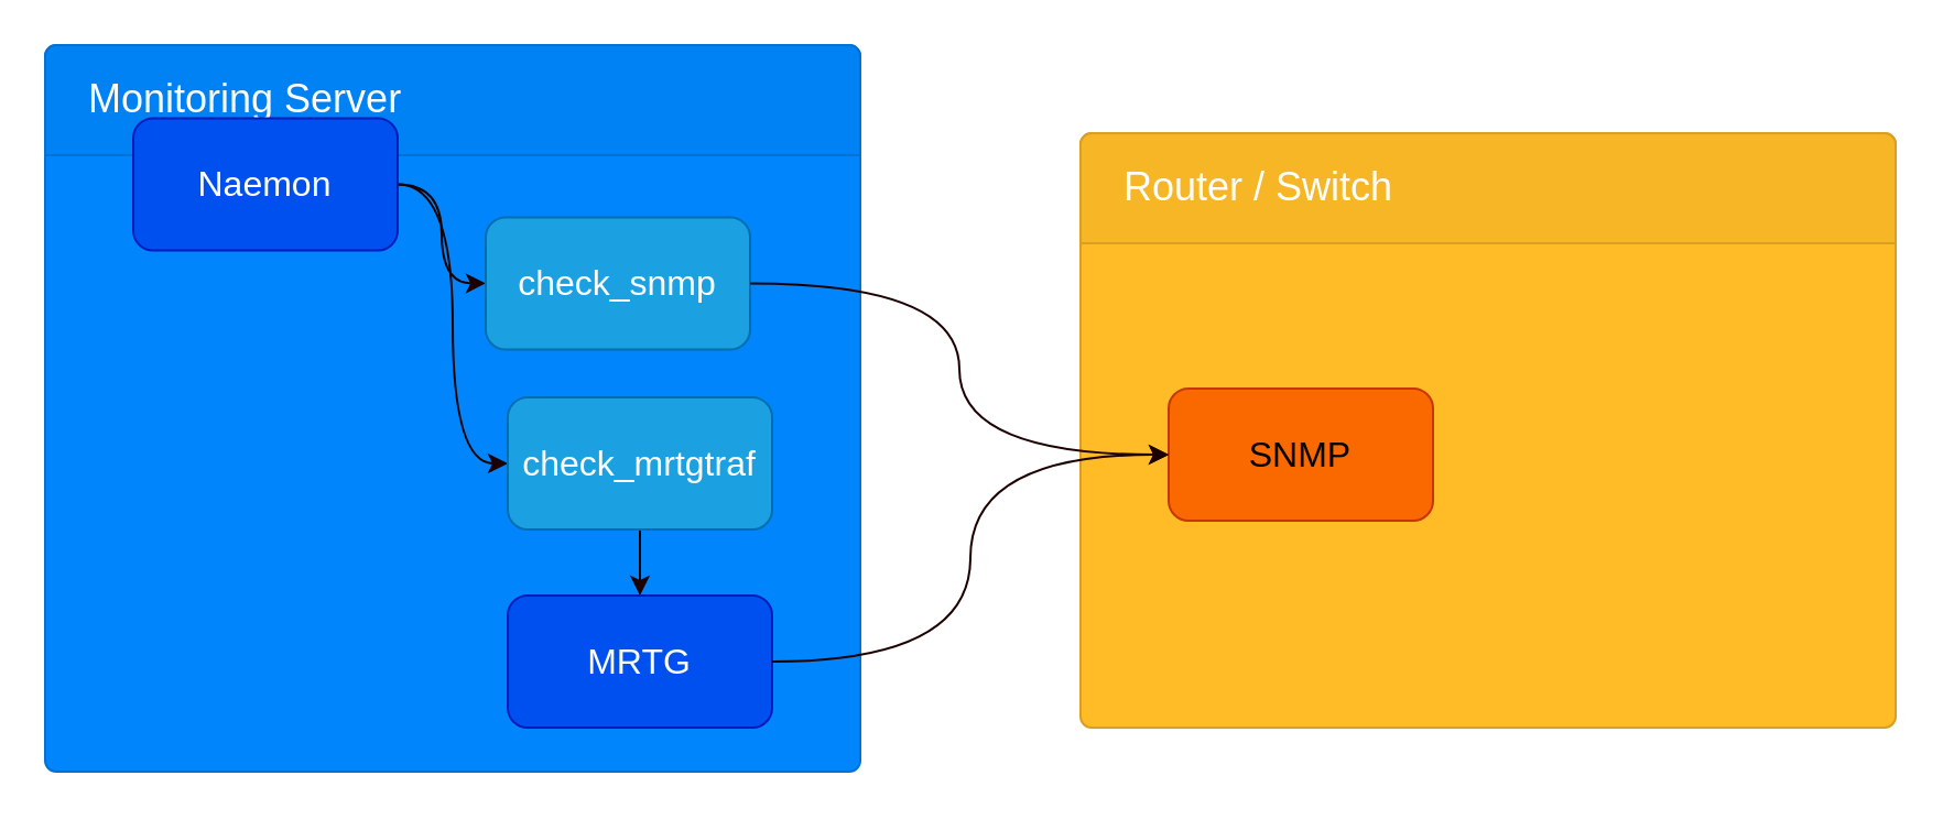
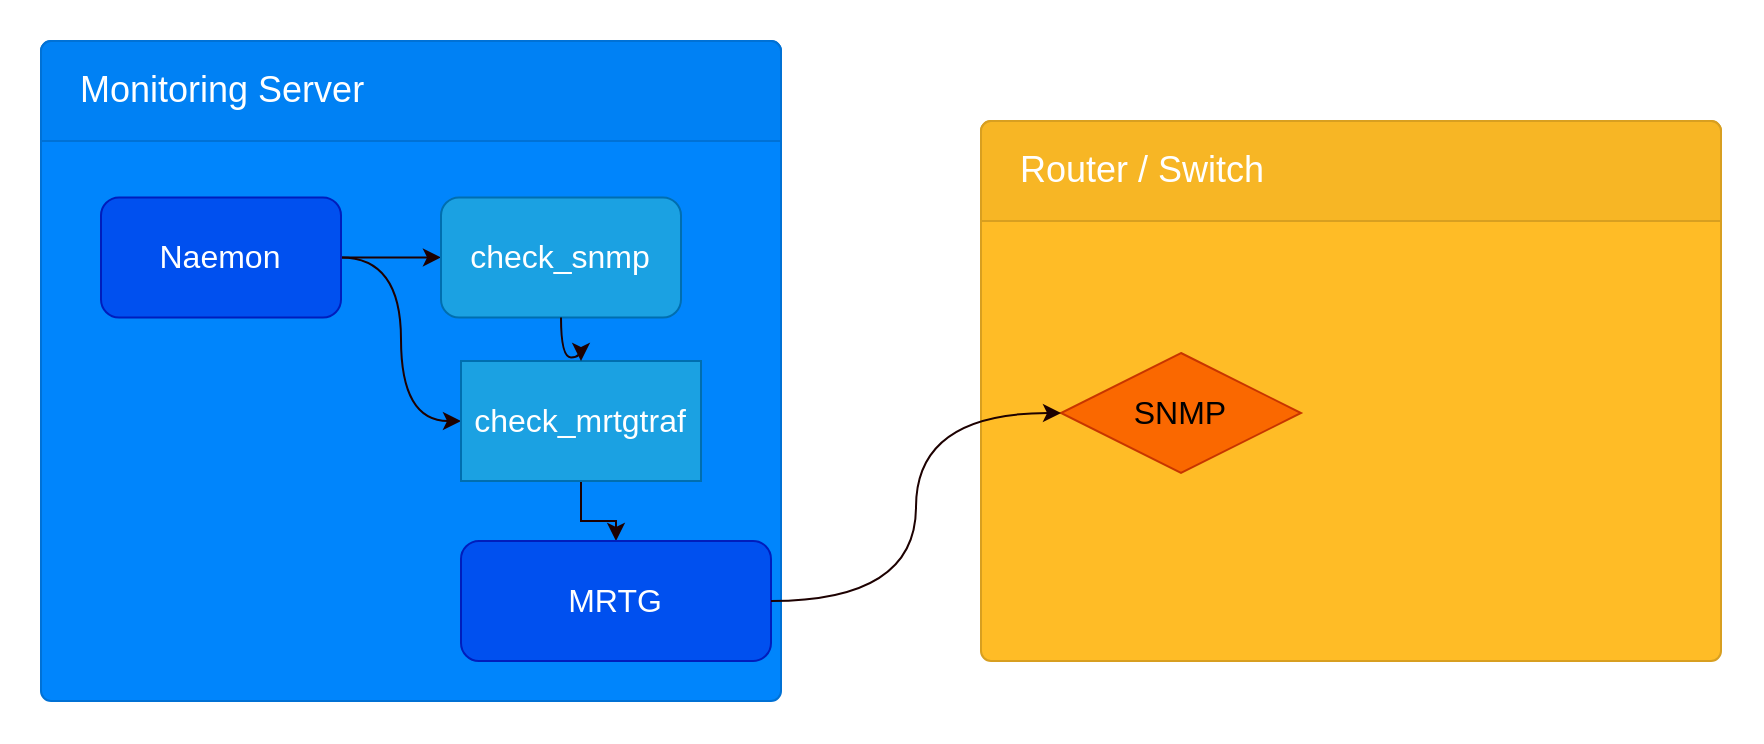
- <mxCell id="6" value="&lt;font style=&quot;font-size: 16px;&quot;&gt;Naemon&lt;/font&gt;" style="rounded=1;whiteSpace=wrap;html=1;fillColor=#0050ef;fontColor=#ffffff;strokeColor=#001DBC;fontSize=16;" parent="2" vertex="1"><mxGeometry x="40" y="33.222" width="120" height="60" as="geometry" /></mxCell>
+ <mxCell id="6" value="&lt;font style=&quot;font-size: 16px;&quot;&gt;Naemon&lt;/font&gt;" style="rounded=1;whiteSpace=wrap;html=1;fillColor=#0050ef;fontColor=#ffffff;strokeColor=#001DBC;fontSize=16;" parent="2" vertex="1"><mxGeometry x="30" y="78.222" width="120" height="60" as="geometry" /></mxCell>
- <mxCell id="14" style="edgeStyle=orthogonalEdgeStyle;rounded=0;orthogonalLoop=1;jettySize=auto;html=1;entryX=0;entryY=0.5;entryDx=0;entryDy=0;curved=1;strokeColor=#1D0101;" parent="1" source="7" target="13" edge="1"><mxGeometry relative="1" as="geometry" /></mxCell>
+ <mxCell id="14" style="edgeStyle=orthogonalEdgeStyle;rounded=0;orthogonalLoop=1;jettySize=auto;html=1;curved=1;strokeColor=#1D0101;" parent="1" source="7" target="9" edge="1"><mxGeometry relative="1" as="geometry" /></mxCell>
- <mxCell id="13" value="&lt;font style=&quot;font-size: 16px;&quot;&gt;SNMP&lt;/font&gt;" style="rounded=1;whiteSpace=wrap;html=1;fillColor=#fa6800;fontColor=#000000;strokeColor=#C73500;fontSize=16;" parent="11" vertex="1"><mxGeometry x="40.005" y="116" width="120" height="60" as="geometry" /></mxCell>
+ <mxCell id="13" value="&lt;font style=&quot;font-size: 16px;&quot;&gt;SNMP&lt;/font&gt;" style="rhombus;whiteSpace=wrap;html=1;fillColor=#fa6800;fontColor=#000000;strokeColor=#C73500;fontSize=16;" parent="11" vertex="1"><mxGeometry x="40.005" y="116" width="120" height="60" as="geometry" /></mxCell>
- <mxCell id="9" value="&lt;font style=&quot;font-size: 16px;&quot;&gt;check_mrtgtraf&lt;/font&gt;" style="rounded=1;whiteSpace=wrap;html=1;fillColor=#1ba1e2;fontColor=#ffffff;strokeColor=#006EAF;fontSize=16;" parent="2" vertex="1"><mxGeometry x="210" y="160.001" width="120" height="60" as="geometry" /></mxCell>
+ <mxCell id="9" value="&lt;font style=&quot;font-size: 16px;&quot;&gt;check_mrtgtraf&lt;/font&gt;" style="whiteSpace=wrap;html=1;fillColor=#1ba1e2;fontColor=#ffffff;strokeColor=#006EAF;fontSize=16;rounded=0;" parent="2" vertex="1"><mxGeometry x="210" y="160.001" width="120" height="60" as="geometry" /></mxCell>
- <mxCell id="10" value="&lt;font style=&quot;font-size: 16px;&quot;&gt;MRTG&lt;/font&gt;" style="rounded=1;whiteSpace=wrap;html=1;fillColor=#0050ef;fontColor=#ffffff;strokeColor=#001DBC;fontSize=16;" parent="2" vertex="1"><mxGeometry x="210" y="249.999" width="120" height="60" as="geometry" /></mxCell>
+ <mxCell id="10" value="&lt;font style=&quot;font-size: 16px;&quot;&gt;MRTG&lt;/font&gt;" style="rounded=1;whiteSpace=wrap;html=1;fillColor=#0050ef;fontColor=#ffffff;strokeColor=#001DBC;fontSize=16;" parent="2" vertex="1"><mxGeometry x="210" y="249.999" width="155" height="60" as="geometry" /></mxCell>
